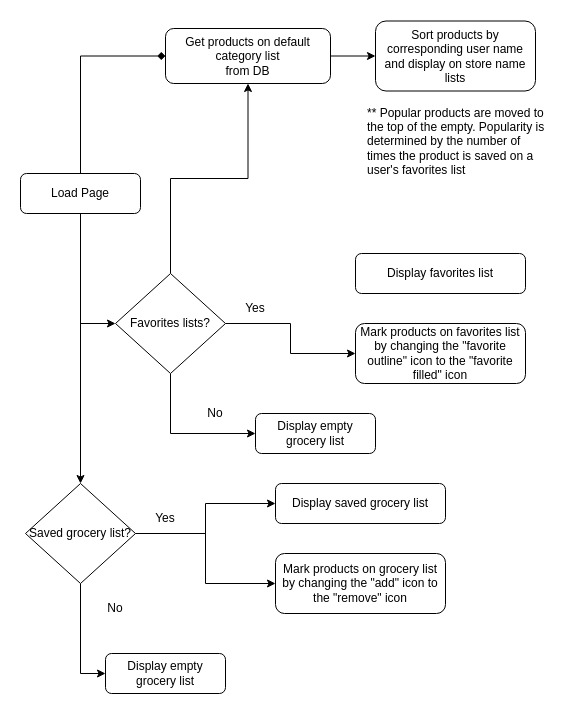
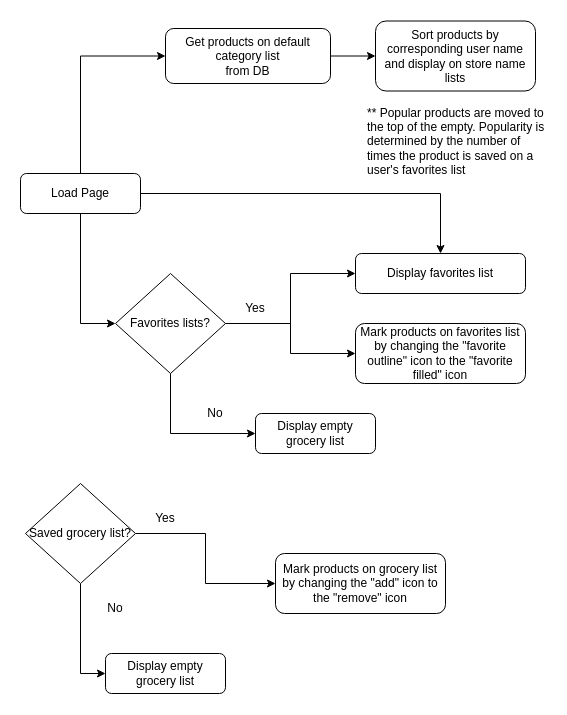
- <mxCell id="5" style="edgeStyle=orthogonalEdgeStyle;rounded=0;orthogonalLoop=1;jettySize=auto;html=1;entryX=0;entryY=0.5;entryDx=0;entryDy=0;exitX=0.5;exitY=0;exitDx=0;exitDy=0;endArrow=diamond;" edge="1" parent="1" source="8" target="3"><mxGeometry relative="1" as="geometry"><mxPoint x="65" y="183" as="sourcePoint" /><Array as="points"><mxPoint x="80" y="56" /></Array></mxGeometry></mxCell>
+ <mxCell id="5" style="edgeStyle=orthogonalEdgeStyle;rounded=0;orthogonalLoop=1;jettySize=auto;html=1;entryX=0;entryY=0.5;entryDx=0;entryDy=0;exitX=0.5;exitY=0;exitDx=0;exitDy=0;" edge="1" parent="1" source="8" target="3"><mxGeometry relative="1" as="geometry"><mxPoint x="65" y="183" as="sourcePoint" /><Array as="points"><mxPoint x="80" y="56" /></Array></mxGeometry></mxCell>
- <mxCell id="20" style="edgeStyle=orthogonalEdgeStyle;rounded=0;orthogonalLoop=1;jettySize=auto;html=1;" edge="1" parent="1" source="22" target="3"><mxGeometry relative="1" as="geometry" /></mxCell>
+ <mxCell id="20" style="edgeStyle=orthogonalEdgeStyle;rounded=0;orthogonalLoop=1;jettySize=auto;html=1;entryX=0;entryY=0.5;entryDx=0;entryDy=0;" edge="1" parent="1" source="22" target="9"><mxGeometry relative="1" as="geometry" /></mxCell>
- <mxCell id="6" style="edgeStyle=orthogonalEdgeStyle;rounded=0;orthogonalLoop=1;jettySize=auto;html=1;entryX=0.5;entryY=0;entryDx=0;entryDy=0;" edge="1" parent="1" source="8" target="15"><mxGeometry relative="1" as="geometry" /></mxCell>
+ <mxCell id="6" style="edgeStyle=orthogonalEdgeStyle;rounded=0;orthogonalLoop=1;jettySize=auto;html=1;" edge="1" parent="1" source="8" target="9"><mxGeometry relative="1" as="geometry" /></mxCell>
- <mxCell id="13" style="edgeStyle=orthogonalEdgeStyle;rounded=0;orthogonalLoop=1;jettySize=auto;html=1;" edge="1" parent="1" source="15" target="10"><mxGeometry relative="1" as="geometry" /></mxCell>
- <mxCell id="10" value="Display saved grocery list" style="rounded=1;whiteSpace=wrap;html=1;fontSize=12;glass=0;strokeWidth=1;shadow=0;" vertex="1" parent="1"><mxGeometry x="275" y="483" width="170" height="40" as="geometry" /></mxCell>
